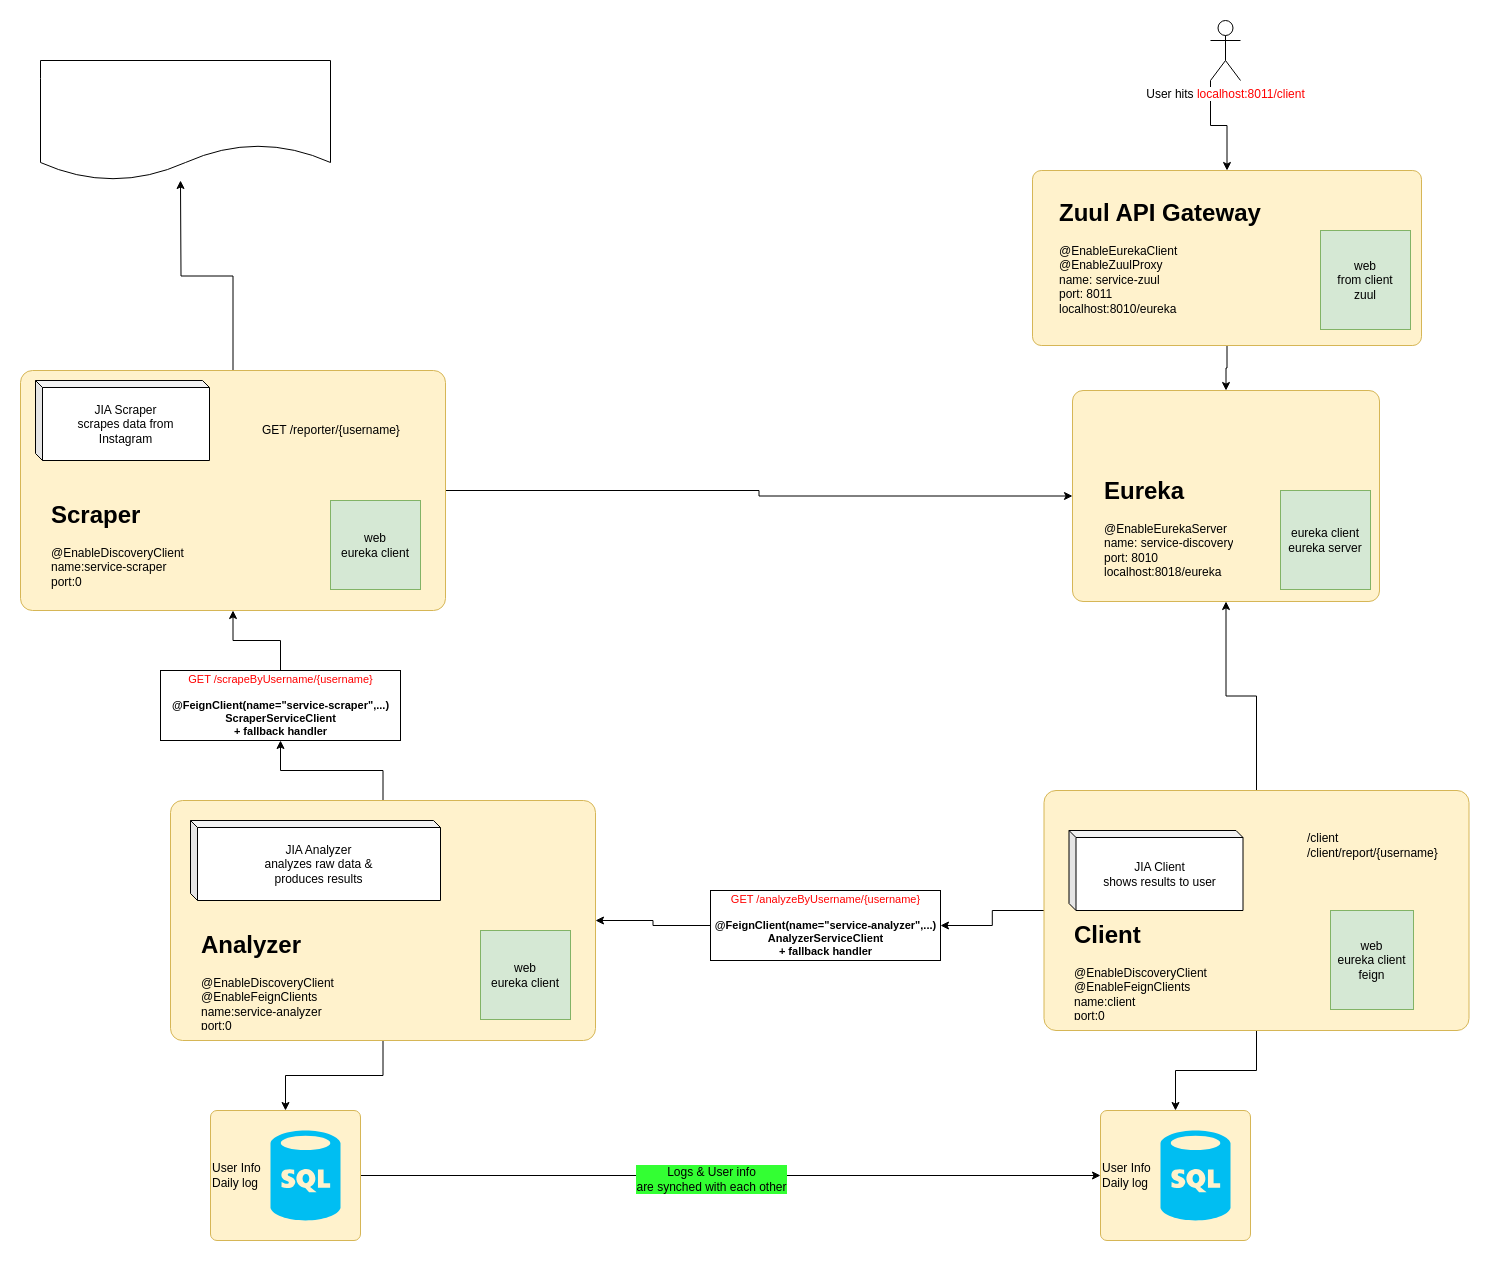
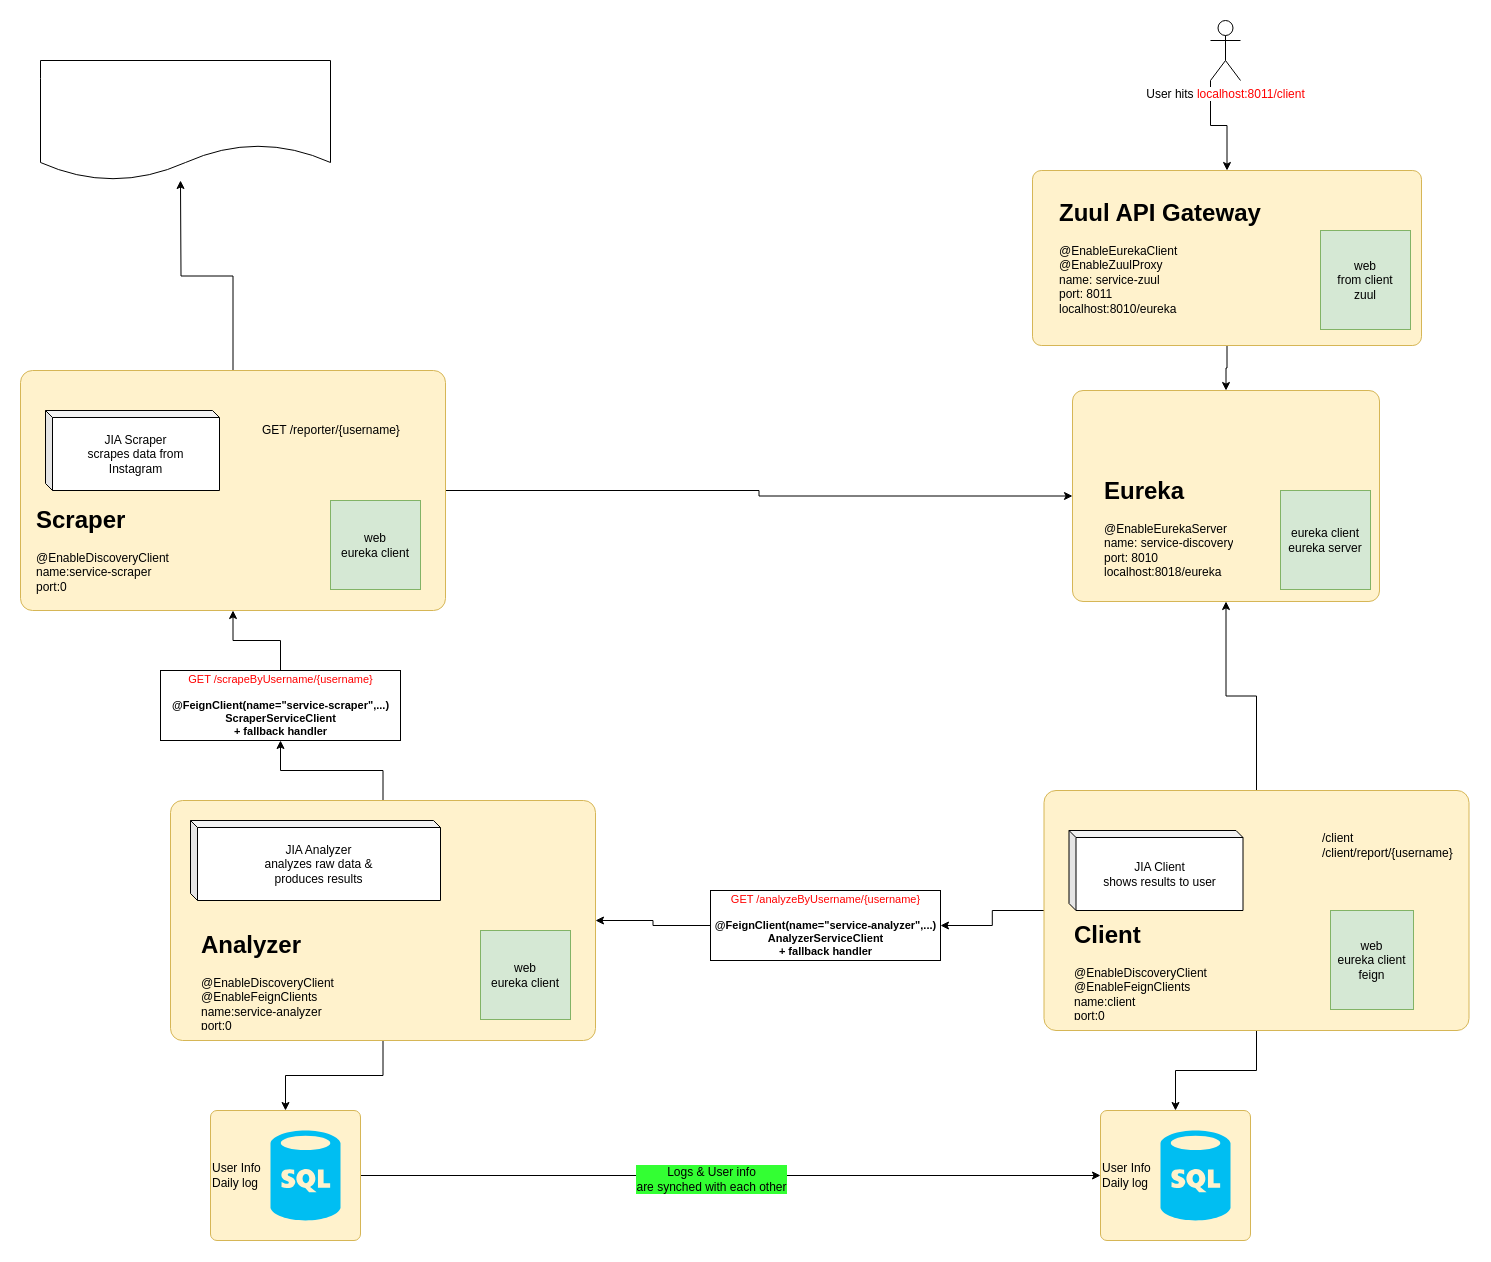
- <mxCell id="26" value="JIA Scraper&lt;br&gt;scrapes data from&lt;br&gt;Instagram" style="shape=cube;whiteSpace=wrap;html=1;boundedLbl=1;backgroundOutline=1;darkOpacity=0.05;darkOpacity2=0.1;size=7;" parent="1" vertex="1"><mxGeometry x="35" y="380" width="174" height="80" as="geometry" /></mxCell>
+ <mxCell id="26" value="JIA Scraper&lt;br&gt;scrapes data from&lt;br&gt;Instagram" style="shape=cube;whiteSpace=wrap;html=1;boundedLbl=1;backgroundOutline=1;darkOpacity=0.05;darkOpacity2=0.1;size=7;" parent="1" vertex="1"><mxGeometry x="45" y="410" width="174" height="80" as="geometry" /></mxCell>
- <mxCell id="27" value="&lt;h1&gt;Scraper&lt;/h1&gt;&lt;p&gt;@EnableDiscoveryClient&lt;br&gt;&lt;span&gt;name:service-scraper&lt;br&gt;&lt;/span&gt;&lt;span&gt;port:0&lt;/span&gt;&lt;/p&gt;" style="text;html=1;strokeColor=none;fillColor=none;spacing=5;spacingTop=-20;whiteSpace=wrap;overflow=hidden;rounded=0;" parent="1" vertex="1"><mxGeometry x="45.5" y="495" width="190" height="105" as="geometry" /></mxCell>
+ <mxCell id="27" value="&lt;h1&gt;Scraper&lt;/h1&gt;&lt;p&gt;@EnableDiscoveryClient&lt;br&gt;&lt;span&gt;name:service-scraper&lt;br&gt;&lt;/span&gt;&lt;span&gt;port:0&lt;/span&gt;&lt;/p&gt;" style="text;html=1;strokeColor=none;fillColor=none;spacing=5;spacingTop=-20;whiteSpace=wrap;overflow=hidden;rounded=0;" parent="1" vertex="1"><mxGeometry x="30.5" y="500" width="190" height="105" as="geometry" /></mxCell>
- <mxCell id="18" value="/client&lt;br&gt;/client/report/{username}" style="text;html=1;strokeColor=none;fillColor=none;align=left;verticalAlign=middle;whiteSpace=wrap;rounded=0;" parent="1" vertex="1"><mxGeometry x="1305" y="810" width="130" height="70" as="geometry" /></mxCell>
+ <mxCell id="18" value="/client&lt;br&gt;/client/report/{username}" style="text;html=1;strokeColor=none;fillColor=none;align=left;verticalAlign=middle;whiteSpace=wrap;rounded=0;" parent="1" vertex="1"><mxGeometry x="1320" y="810" width="130" height="70" as="geometry" /></mxCell>
